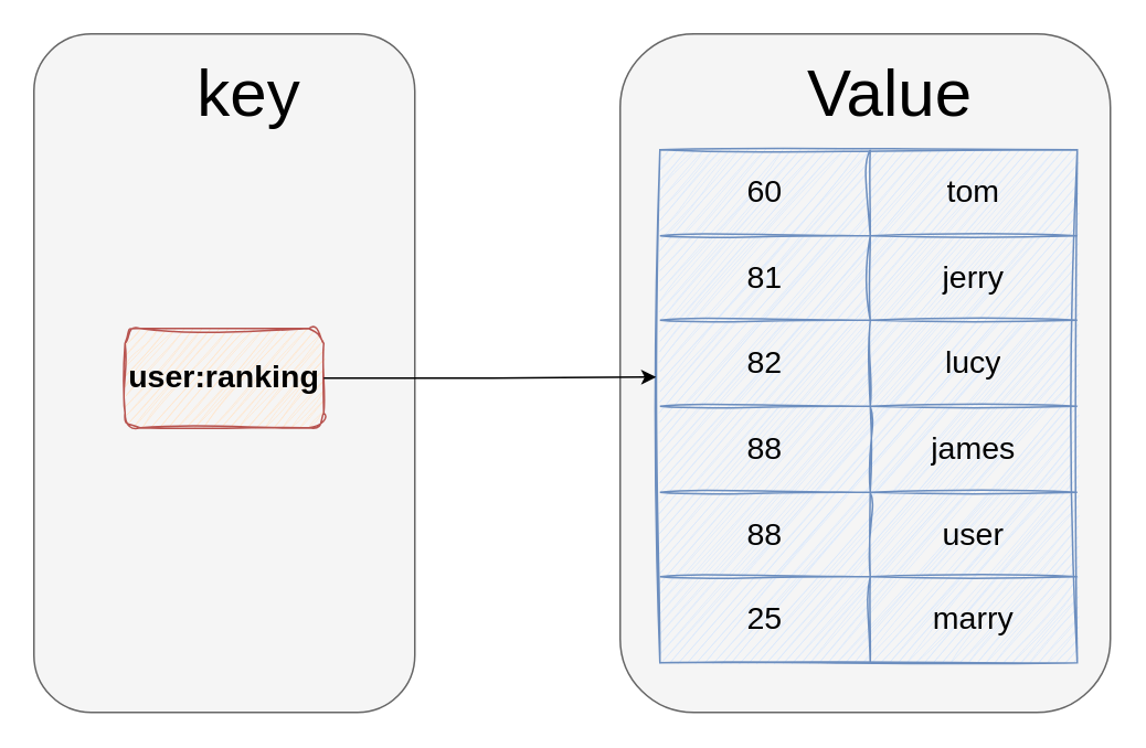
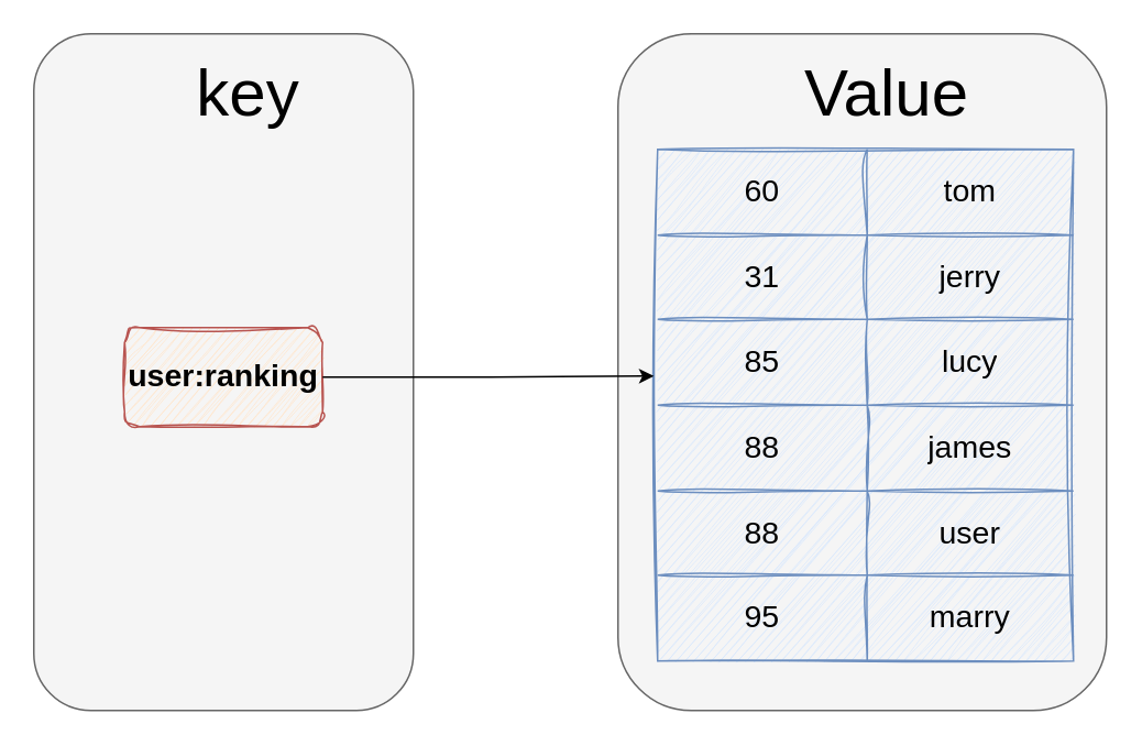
- <mxCell id="10" value="&lt;font style=&quot;font-size: 19px;&quot;&gt;81&lt;/font&gt;" style="shape=partialRectangle;html=1;whiteSpace=wrap;connectable=0;strokeColor=inherit;overflow=hidden;fillColor=none;top=0;left=0;bottom=0;right=0;pointerEvents=1;" vertex="1" parent="9"><mxGeometry width="127" height="51" as="geometry"><mxRectangle width="127" height="51" as="alternateBounds" /></mxGeometry></mxCell>
+ <mxCell id="10" value="&lt;font style=&quot;font-size: 19px;&quot;&gt;31&lt;/font&gt;" style="shape=partialRectangle;html=1;whiteSpace=wrap;connectable=0;strokeColor=inherit;overflow=hidden;fillColor=none;top=0;left=0;bottom=0;right=0;pointerEvents=1;" vertex="1" parent="9"><mxGeometry width="127" height="51" as="geometry"><mxRectangle width="127" height="51" as="alternateBounds" /></mxGeometry></mxCell>
- <mxCell id="13" value="82" style="shape=partialRectangle;html=1;whiteSpace=wrap;connectable=0;strokeColor=inherit;overflow=hidden;fillColor=none;top=0;left=0;bottom=0;right=0;pointerEvents=1;fontSize=19;" vertex="1" parent="12"><mxGeometry width="127" height="52" as="geometry"><mxRectangle width="127" height="52" as="alternateBounds" /></mxGeometry></mxCell>
+ <mxCell id="13" value="85" style="shape=partialRectangle;html=1;whiteSpace=wrap;connectable=0;strokeColor=inherit;overflow=hidden;fillColor=none;top=0;left=0;bottom=0;right=0;pointerEvents=1;fontSize=19;" vertex="1" parent="12"><mxGeometry width="127" height="52" as="geometry"><mxRectangle width="127" height="52" as="alternateBounds" /></mxGeometry></mxCell>
- <mxCell id="22" value="25" style="shape=partialRectangle;html=1;whiteSpace=wrap;connectable=0;strokeColor=inherit;overflow=hidden;fillColor=none;top=0;left=0;bottom=0;right=0;pointerEvents=1;fontSize=19;" vertex="1" parent="21"><mxGeometry width="127" height="52" as="geometry"><mxRectangle width="127" height="52" as="alternateBounds" /></mxGeometry></mxCell>
+ <mxCell id="22" value="95" style="shape=partialRectangle;html=1;whiteSpace=wrap;connectable=0;strokeColor=inherit;overflow=hidden;fillColor=none;top=0;left=0;bottom=0;right=0;pointerEvents=1;fontSize=19;" vertex="1" parent="21"><mxGeometry width="127" height="52" as="geometry"><mxRectangle width="127" height="52" as="alternateBounds" /></mxGeometry></mxCell>
